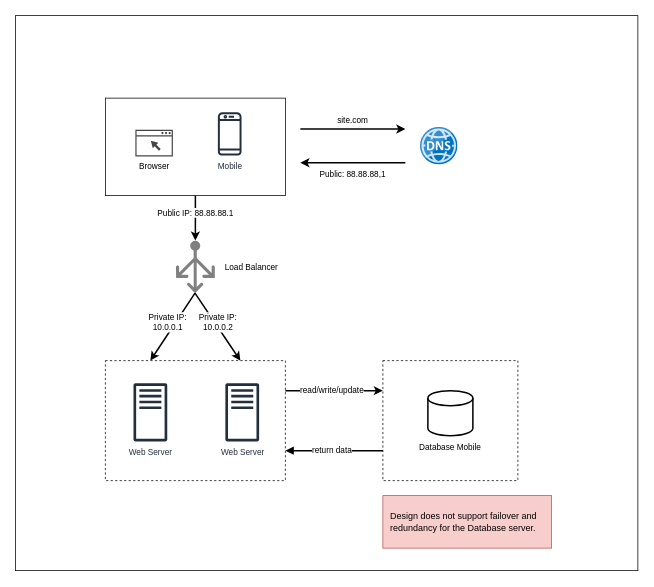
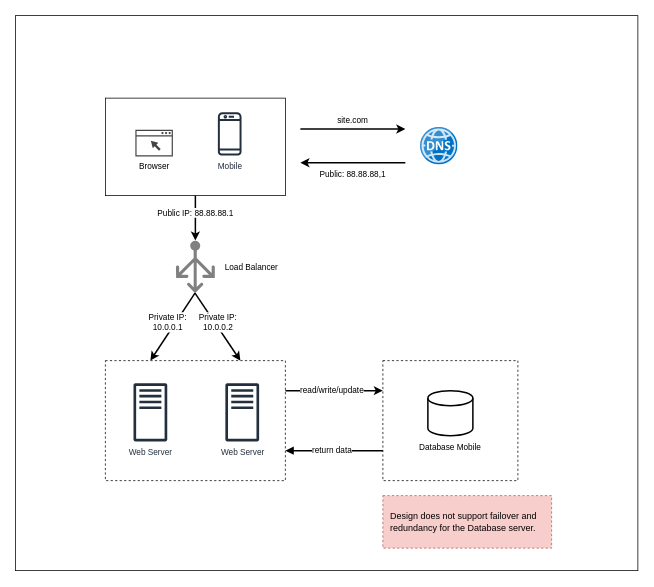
- <mxCell id="37" value="Design does not support failover and redundancy for the Database server." style="rounded=0;whiteSpace=wrap;html=1;fillColor=#f8cecc;strokeColor=#b85450;align=left;spacing=10;" parent="5" vertex="1"><mxGeometry x="510" y="660" width="225" height="70" as="geometry" /></mxCell>
+ <mxCell id="37" value="Design does not support failover and redundancy for the Database server." style="rounded=0;whiteSpace=wrap;html=1;fillColor=#f8cecc;strokeColor=#b85450;align=left;spacing=10;dashed=1;" parent="5" vertex="1"><mxGeometry x="510" y="660" width="225" height="70" as="geometry" /></mxCell>
